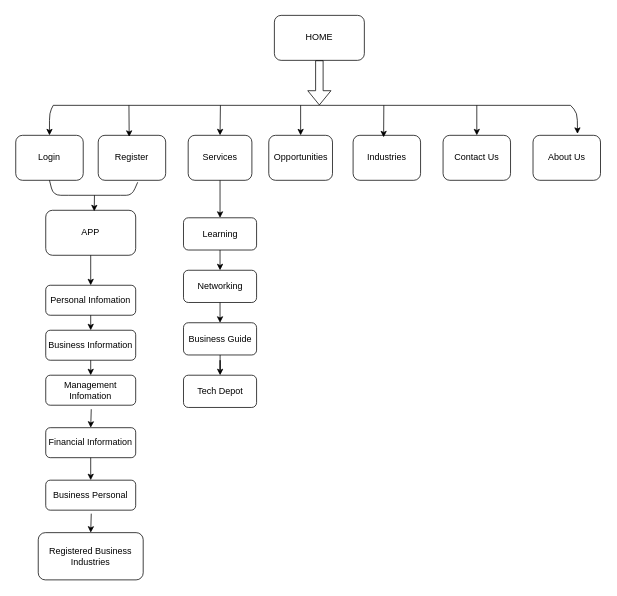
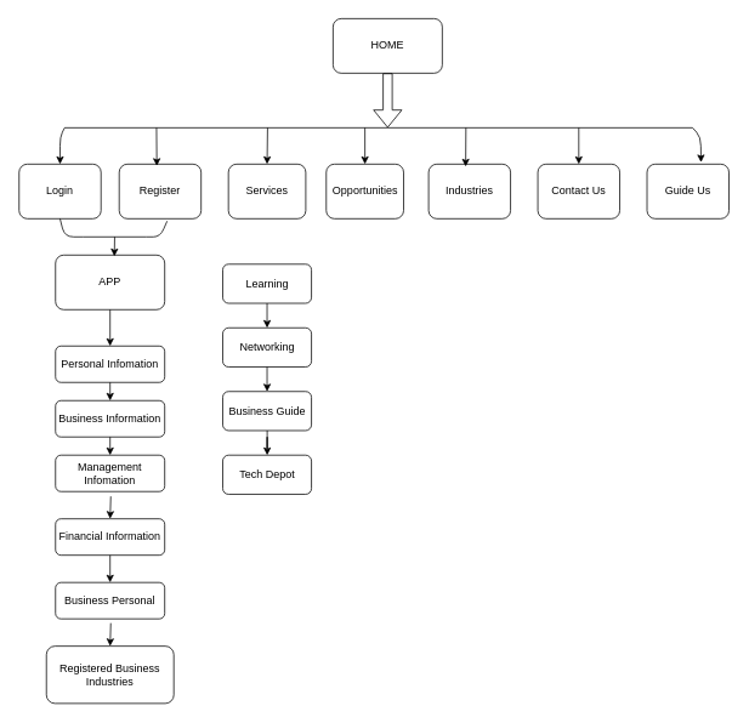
- <mxCell id="10" value="About Us" style="rounded=1;whiteSpace=wrap;html=1;" vertex="1" parent="2"><mxGeometry x="690" y="160" width="90" height="60" as="geometry" /></mxCell>
+ <mxCell id="10" value="Guide Us" style="rounded=1;whiteSpace=wrap;html=1;" vertex="1" parent="2"><mxGeometry x="690" y="160" width="90" height="60" as="geometry" /></mxCell>
- <mxCell id="41" value="" style="endArrow=classic;html=1;entryX=0.5;entryY=0;entryDx=0;entryDy=0;exitX=0.5;exitY=1;exitDx=0;exitDy=0;" edge="1" parent="2" source="6" target="18"><mxGeometry width="50" height="50" relative="1" as="geometry"><mxPoint x="200" y="280" as="sourcePoint" /><mxPoint x="250" y="230" as="targetPoint" /></mxGeometry></mxCell>
